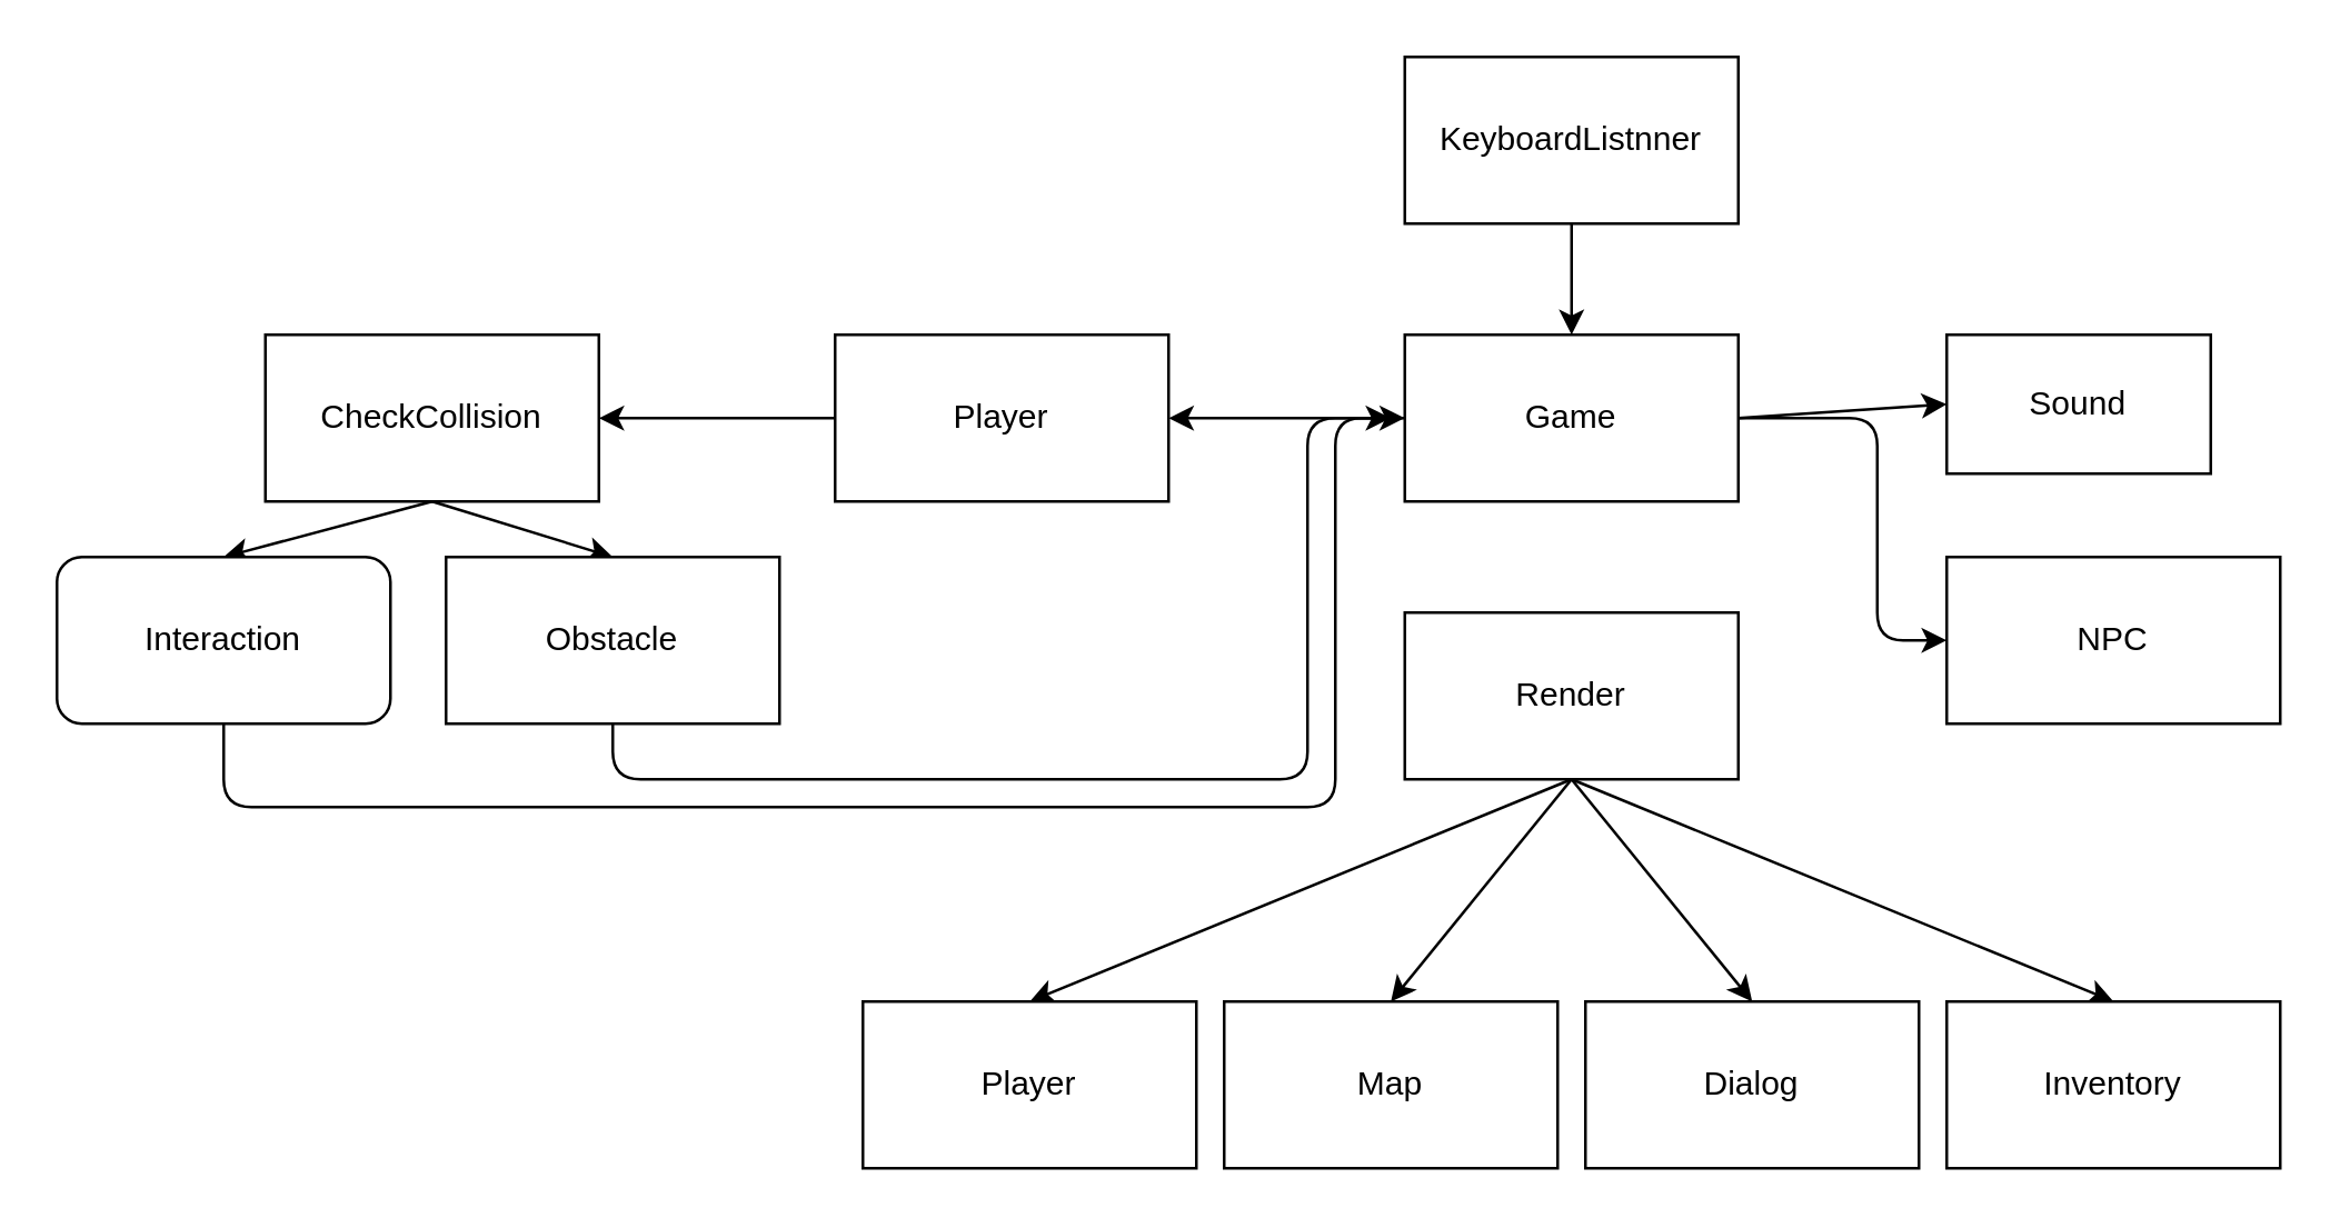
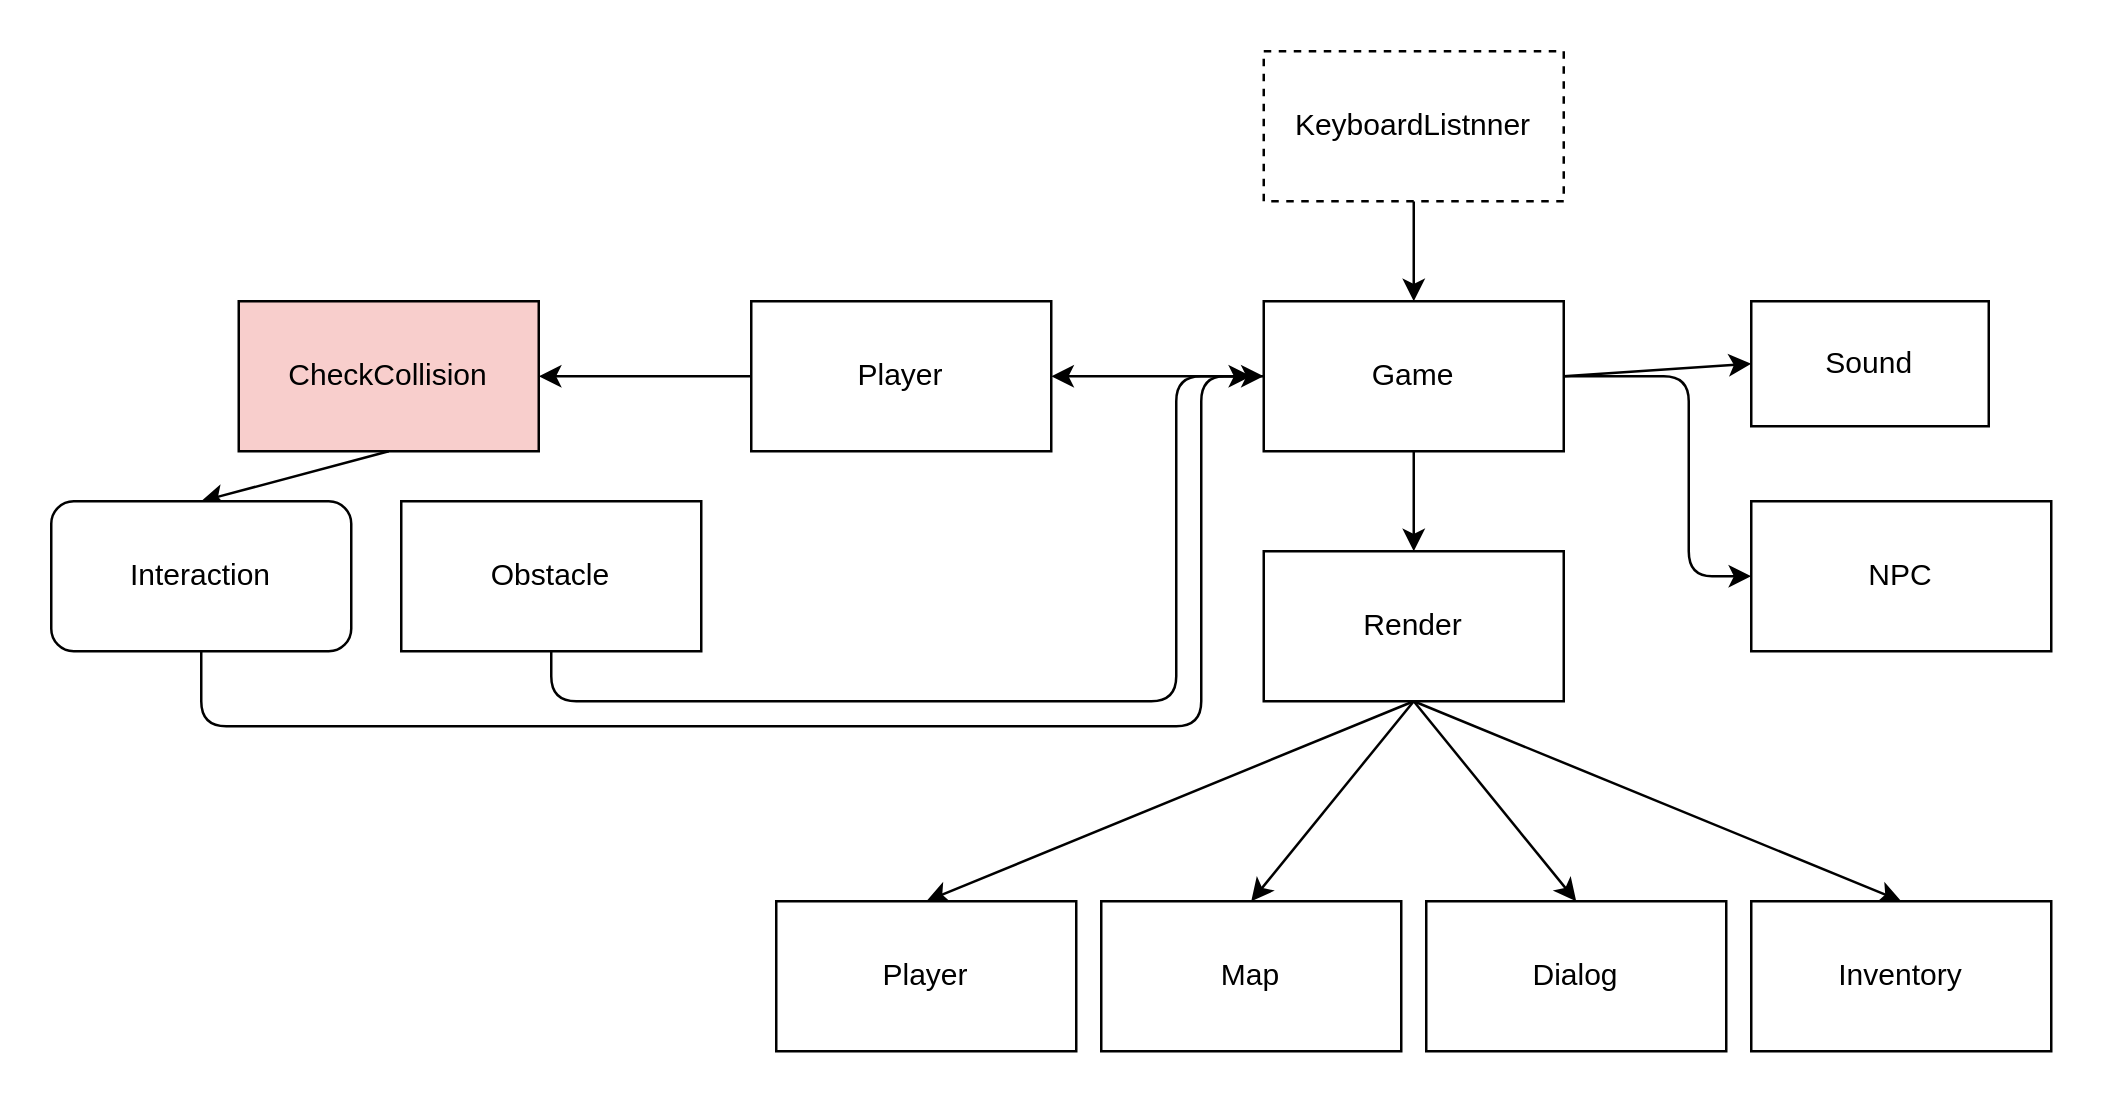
- <mxCell id="3" value="KeyboardListnner" style="whiteSpace=wrap;html=1;" parent="1" vertex="1"><mxGeometry x="505" y="20" width="120" height="60" as="geometry" /></mxCell>
+ <mxCell id="3" value="KeyboardListnner" style="whiteSpace=wrap;html=1;dashed=1;" parent="1" vertex="1"><mxGeometry x="505" y="20" width="120" height="60" as="geometry" /></mxCell>
- <mxCell id="16" value="CheckCollision" style="whiteSpace=wrap;html=1;" parent="1" vertex="1"><mxGeometry x="95" y="120" width="120" height="60" as="geometry" /></mxCell>
+ <mxCell id="16" value="CheckCollision" style="whiteSpace=wrap;html=1;fillColor=#f8cecc;" parent="1" vertex="1"><mxGeometry x="95" y="120" width="120" height="60" as="geometry" /></mxCell>
- <mxCell id="15" style="edgeStyle=none;html=1;exitX=0.5;exitY=1;exitDx=0;exitDy=0;entryX=0.5;entryY=0;entryDx=0;entryDy=0;" parent="1" source="16" target="25" edge="1"><mxGeometry relative="1" as="geometry" /></mxCell>
+ <mxCell id="4" style="edgeStyle=none;html=1;entryX=0.5;entryY=0;entryDx=0;entryDy=0;" parent="1" source="8" target="13" edge="1"><mxGeometry relative="1" as="geometry"><mxPoint x="675" y="140" as="targetPoint" /><Array as="points"><mxPoint x="565" y="200" /></Array></mxGeometry></mxCell>
